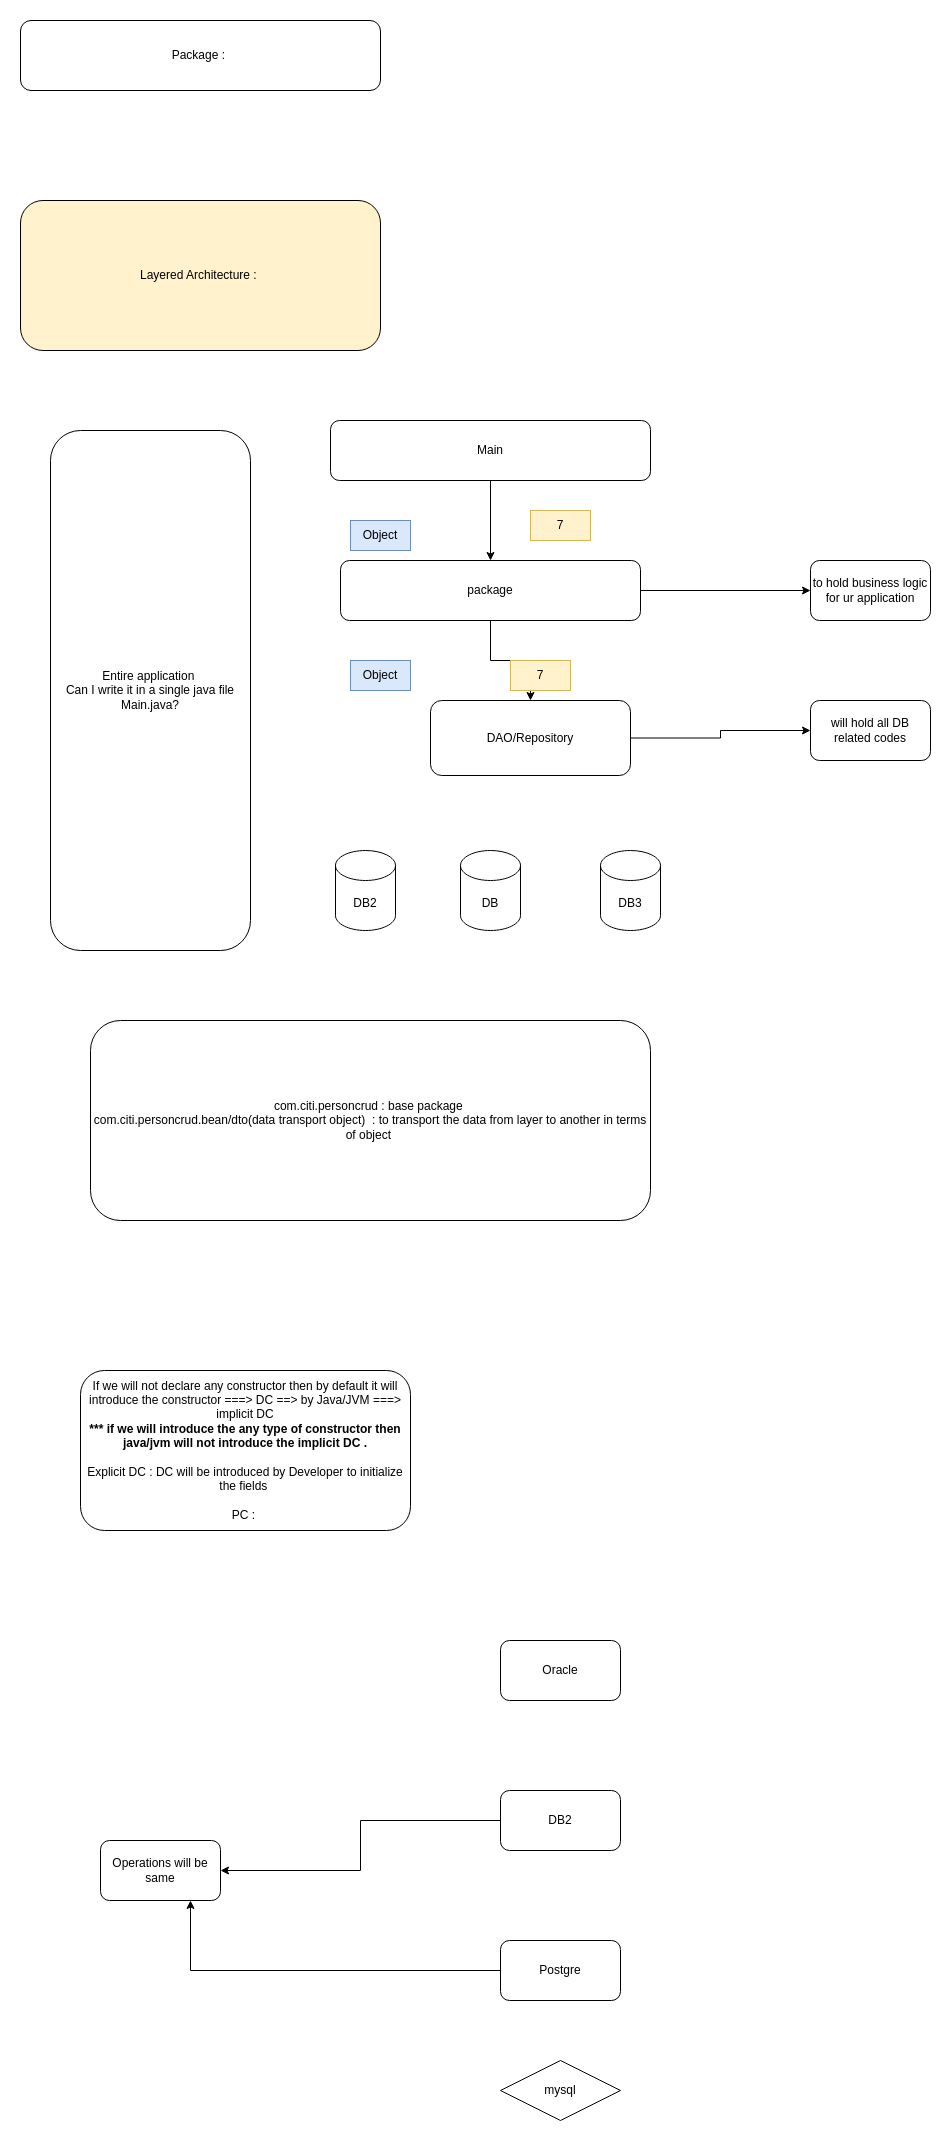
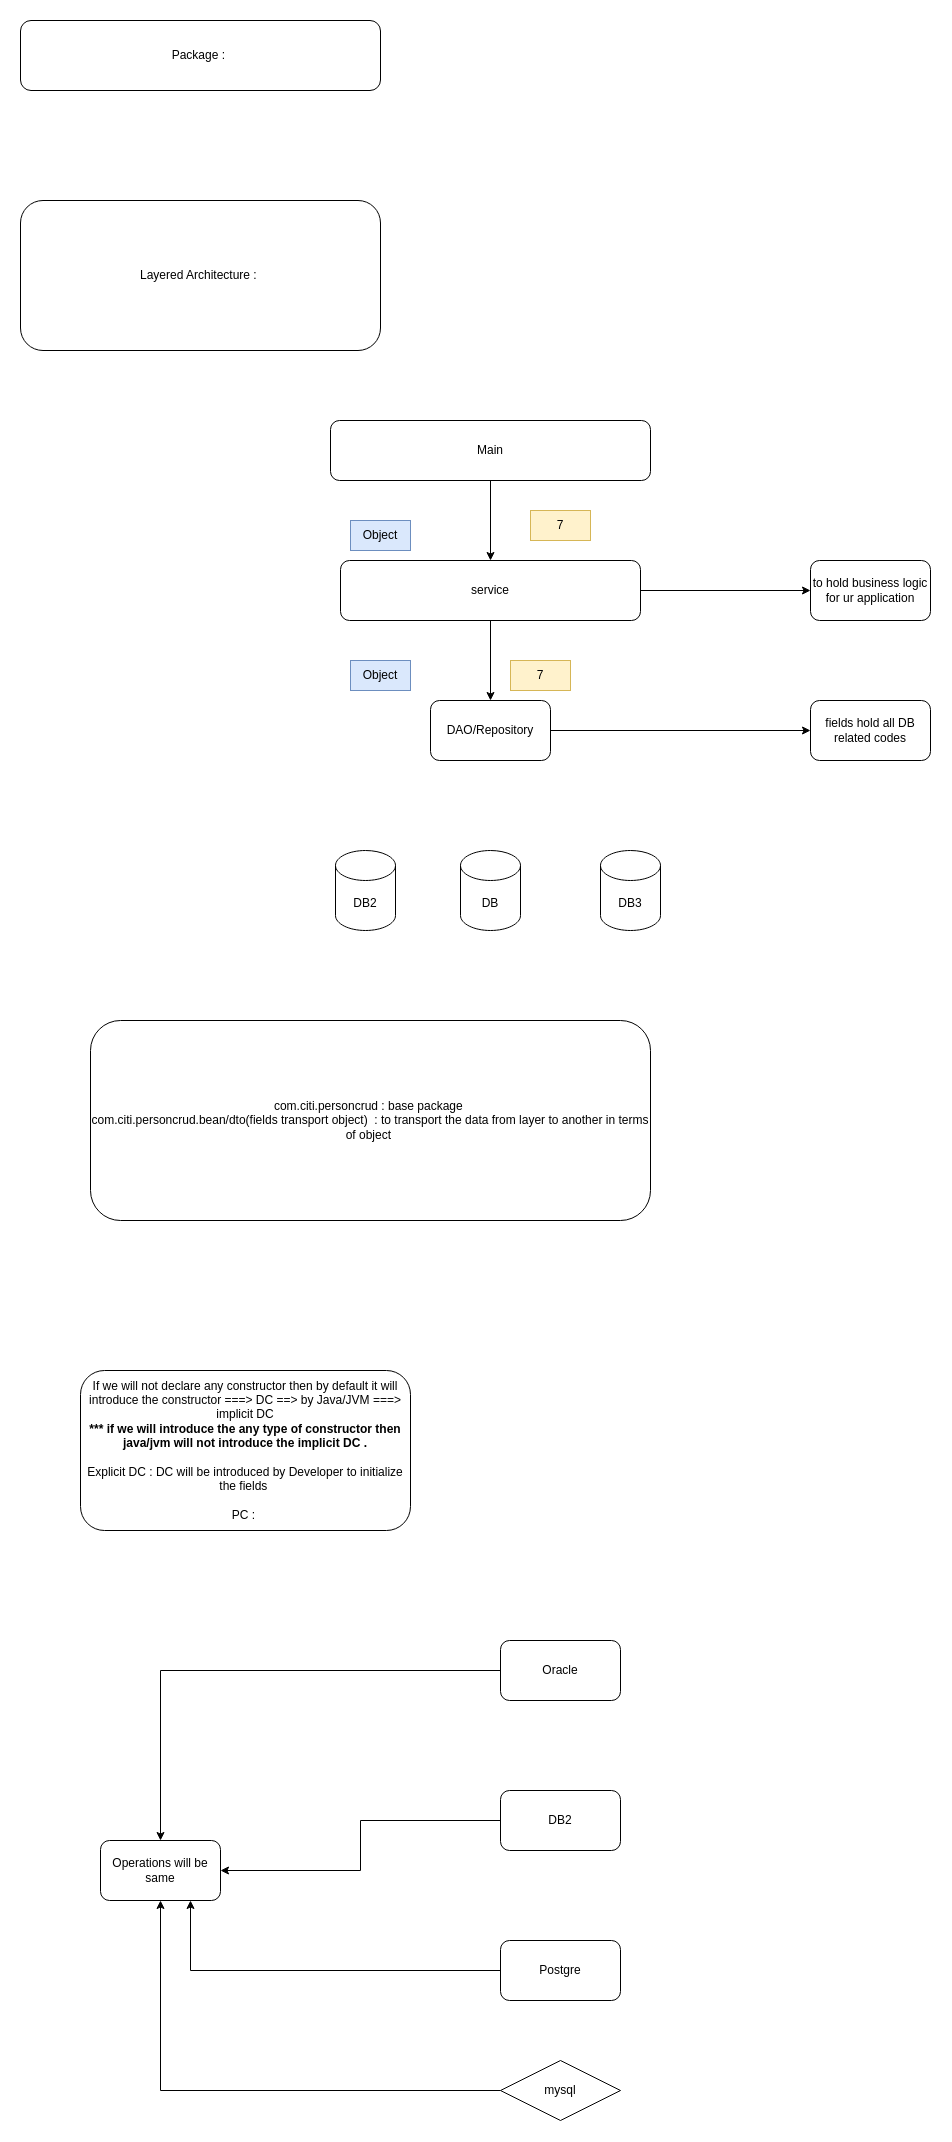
- <mxCell id="3" value="Layered Architecture :&amp;nbsp;" style="rounded=1;whiteSpace=wrap;html=1;fillColor=#fff2cc;" vertex="1" parent="1"><mxGeometry x="20" y="200" width="360" height="150" as="geometry" /></mxCell>
+ <mxCell id="3" value="Layered Architecture :&amp;nbsp;" style="rounded=1;whiteSpace=wrap;html=1;" vertex="1" parent="1"><mxGeometry x="20" y="200" width="360" height="150" as="geometry" /></mxCell>
- <mxCell id="8" value="package" style="whiteSpace=wrap;html=1;rounded=1;" vertex="1" parent="1"><mxGeometry x="340" y="560" width="300" height="60" as="geometry" /></mxCell>
+ <mxCell id="8" value="service" style="whiteSpace=wrap;html=1;rounded=1;" vertex="1" parent="1"><mxGeometry x="340" y="560" width="300" height="60" as="geometry" /></mxCell>
- <mxCell id="14" value="Entire application&amp;nbsp;&lt;br&gt;Can I write it in a single java file Main.java?" style="rounded=1;whiteSpace=wrap;html=1;" vertex="1" parent="1"><mxGeometry x="50" y="430" width="200" height="520" as="geometry" /></mxCell>
- <mxCell id="13" value="will hold all DB related codes" style="whiteSpace=wrap;html=1;rounded=1;" vertex="1" parent="1"><mxGeometry x="810" y="700" width="120" height="60" as="geometry" /></mxCell>
+ <mxCell id="13" value="fields hold all DB related codes" style="whiteSpace=wrap;html=1;rounded=1;" vertex="1" parent="1"><mxGeometry x="810" y="700" width="120" height="60" as="geometry" /></mxCell>
- <mxCell id="10" value="DAO/Repository" style="whiteSpace=wrap;html=1;rounded=1;" vertex="1" parent="1"><mxGeometry x="430" y="700" width="200" height="75" as="geometry" /></mxCell>
+ <mxCell id="10" value="DAO/Repository" style="whiteSpace=wrap;html=1;rounded=1;" vertex="1" parent="1"><mxGeometry x="430" y="700" width="120" height="60" as="geometry" /></mxCell>
- <mxCell id="15" value="com.citi.personcrud : base package&amp;nbsp;&lt;br&gt;com.citi.personcrud.bean/dto(data transport object)&amp;nbsp; : to transport the data from layer to another in terms of object&amp;nbsp;" style="rounded=1;whiteSpace=wrap;html=1;" vertex="1" parent="1"><mxGeometry x="90" y="1020" width="560" height="200" as="geometry" /></mxCell>
+ <mxCell id="15" value="com.citi.personcrud : base package&amp;nbsp;&lt;br&gt;com.citi.personcrud.bean/dto(fields transport object)&amp;nbsp; : to transport the data from layer to another in terms of object&amp;nbsp;" style="rounded=1;whiteSpace=wrap;html=1;" vertex="1" parent="1"><mxGeometry x="90" y="1020" width="560" height="200" as="geometry" /></mxCell>
+ <mxCell id="23" style="edgeStyle=orthogonalEdgeStyle;rounded=0;orthogonalLoop=1;jettySize=auto;html=1;entryX=0.5;entryY=0;entryDx=0;entryDy=0;" edge="1" parent="1" source="24" target="31"><mxGeometry relative="1" as="geometry" /></mxCell>
+ <mxCell id="29" style="edgeStyle=orthogonalEdgeStyle;rounded=0;orthogonalLoop=1;jettySize=auto;html=1;" edge="1" parent="1" source="30" target="31"><mxGeometry relative="1" as="geometry" /></mxCell>
